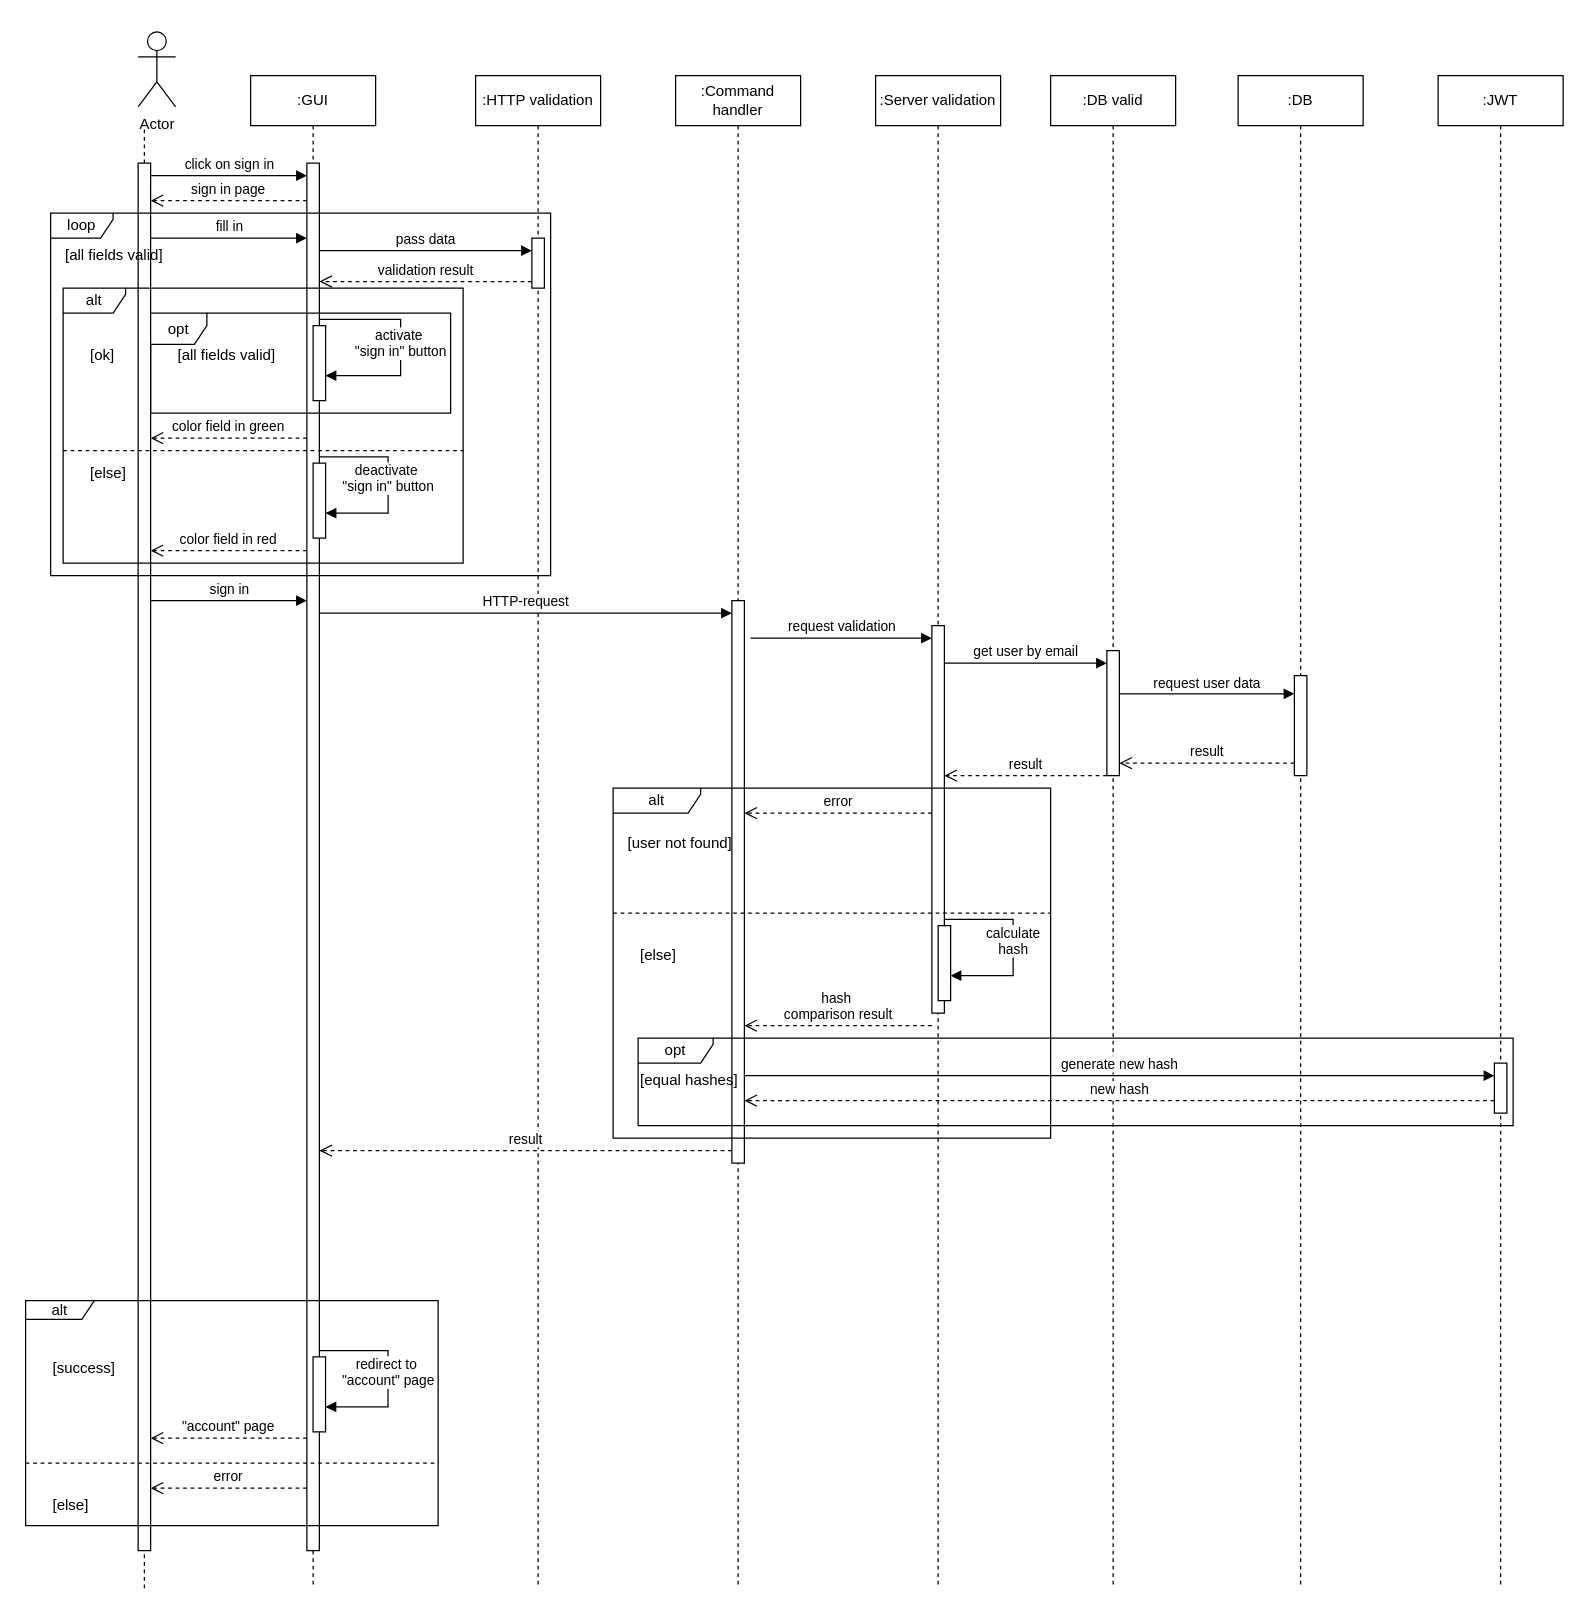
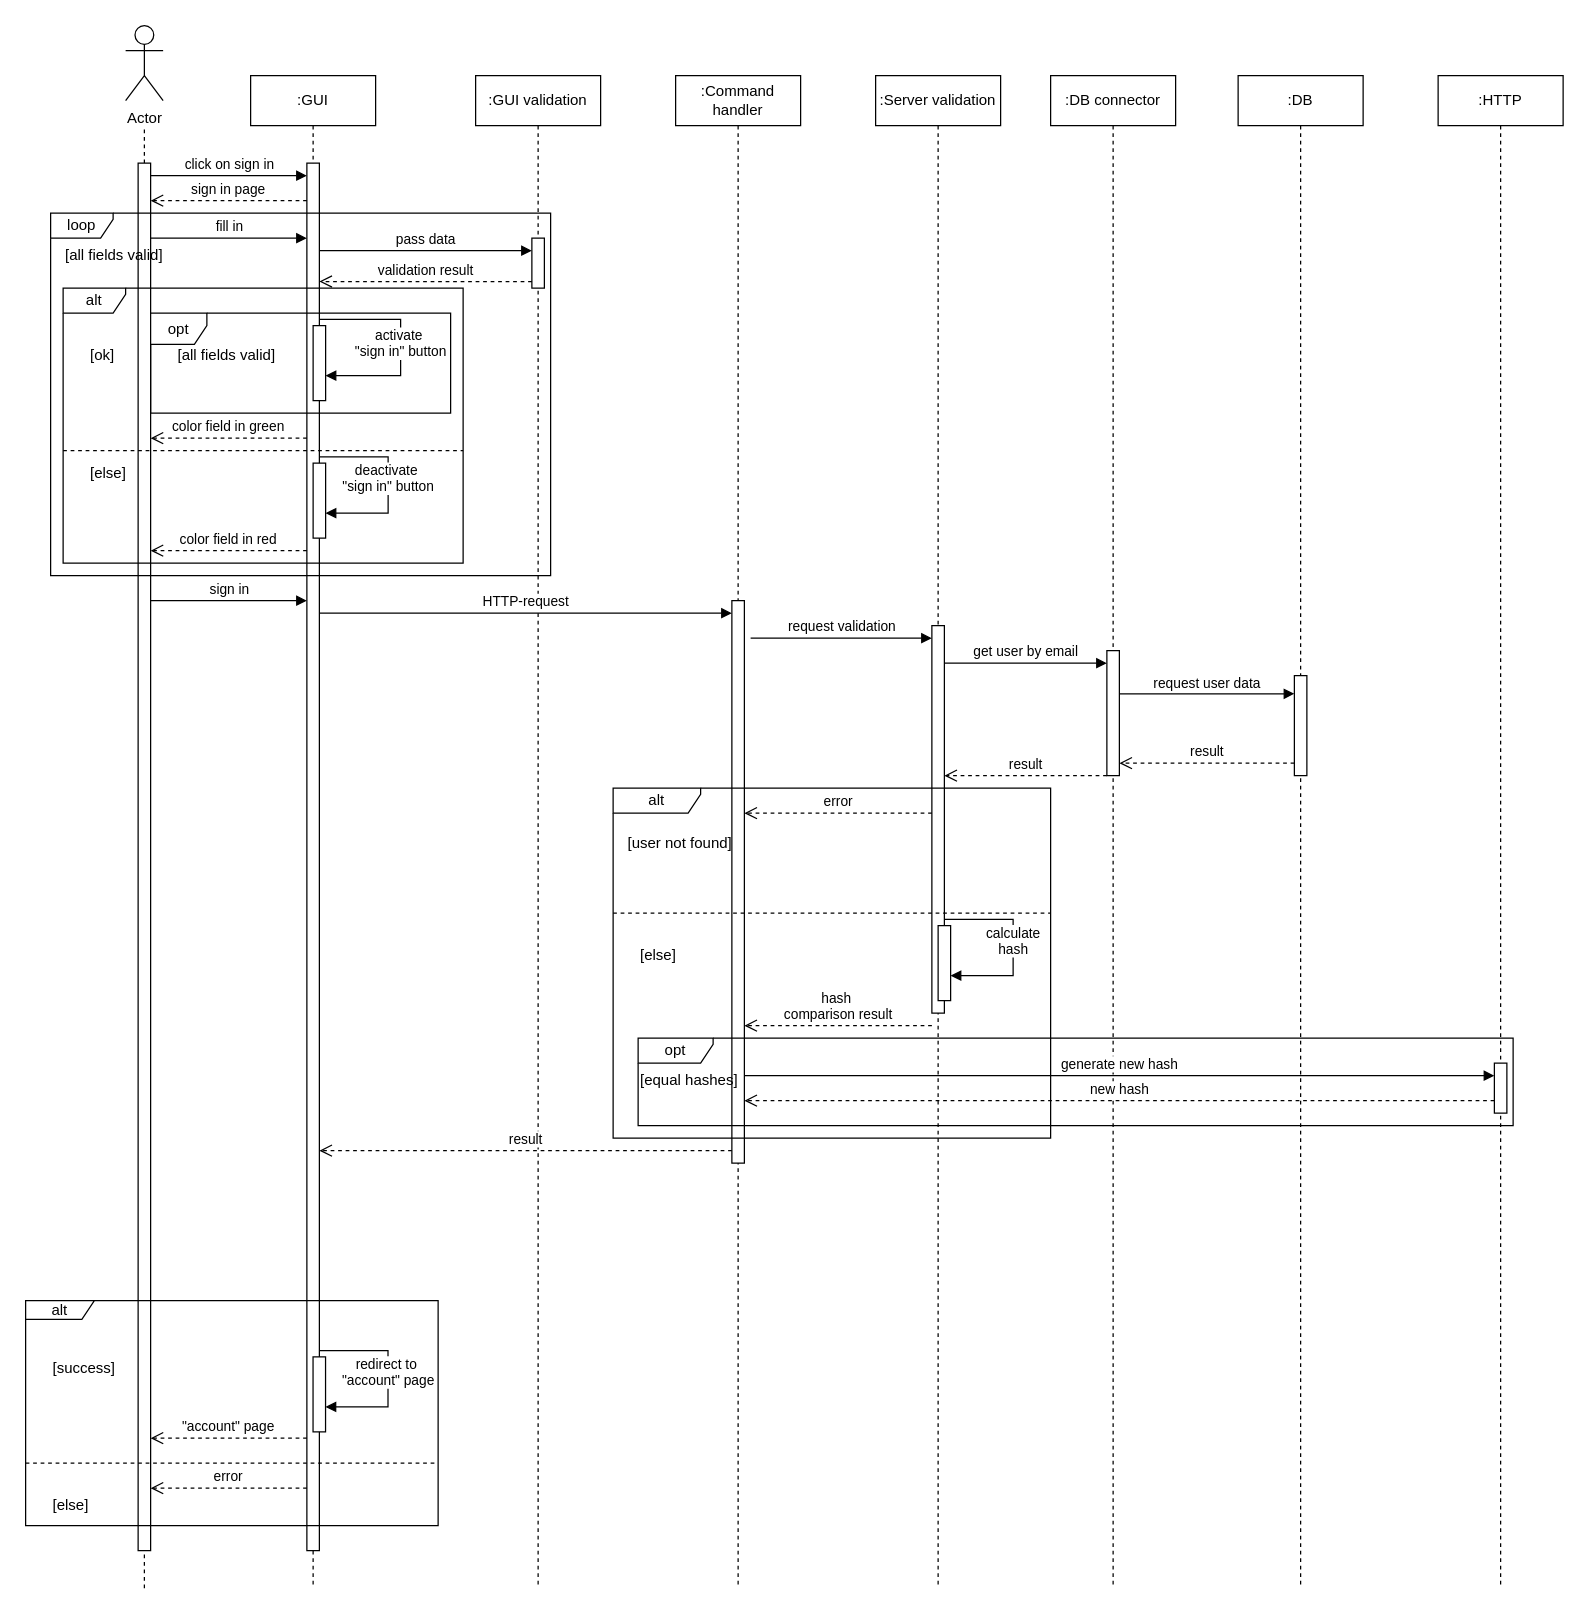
- <mxCell id="8" value="Actor" style="shape=umlActor;verticalLabelPosition=bottom;verticalAlign=top;html=1;outlineConnect=0;" parent="1" vertex="1"><mxGeometry x="110" y="25" width="30" height="60" as="geometry" /></mxCell>
+ <mxCell id="8" value="Actor" style="shape=umlActor;verticalLabelPosition=bottom;verticalAlign=top;html=1;outlineConnect=0;" parent="1" vertex="1"><mxGeometry x="100" y="20" width="30" height="60" as="geometry" /></mxCell>
- <mxCell id="6" value=":HTTP validation" style="shape=umlLifeline;perimeter=lifelinePerimeter;whiteSpace=wrap;html=1;container=0;dropTarget=0;collapsible=0;recursiveResize=0;outlineConnect=0;portConstraint=eastwest;newEdgeStyle={&quot;edgeStyle&quot;:&quot;elbowEdgeStyle&quot;,&quot;elbow&quot;:&quot;vertical&quot;,&quot;curved&quot;:0,&quot;rounded&quot;:0};" parent="1" vertex="1"><mxGeometry x="380" y="60" width="100" height="1210" as="geometry" /></mxCell>
+ <mxCell id="6" value=":GUI validation" style="shape=umlLifeline;perimeter=lifelinePerimeter;whiteSpace=wrap;html=1;container=0;dropTarget=0;collapsible=0;recursiveResize=0;outlineConnect=0;portConstraint=eastwest;newEdgeStyle={&quot;edgeStyle&quot;:&quot;elbowEdgeStyle&quot;,&quot;elbow&quot;:&quot;vertical&quot;,&quot;curved&quot;:0,&quot;rounded&quot;:0};" parent="1" vertex="1"><mxGeometry x="380" y="60" width="100" height="1210" as="geometry" /></mxCell>
- <mxCell id="14" value=":DB valid" style="shape=umlLifeline;perimeter=lifelinePerimeter;whiteSpace=wrap;html=1;container=0;dropTarget=0;collapsible=0;recursiveResize=0;outlineConnect=0;portConstraint=eastwest;newEdgeStyle={&quot;edgeStyle&quot;:&quot;elbowEdgeStyle&quot;,&quot;elbow&quot;:&quot;vertical&quot;,&quot;curved&quot;:0,&quot;rounded&quot;:0};" parent="1" vertex="1"><mxGeometry x="840" y="60" width="100" height="1210" as="geometry" /></mxCell>
+ <mxCell id="14" value=":DB connector" style="shape=umlLifeline;perimeter=lifelinePerimeter;whiteSpace=wrap;html=1;container=0;dropTarget=0;collapsible=0;recursiveResize=0;outlineConnect=0;portConstraint=eastwest;newEdgeStyle={&quot;edgeStyle&quot;:&quot;elbowEdgeStyle&quot;,&quot;elbow&quot;:&quot;vertical&quot;,&quot;curved&quot;:0,&quot;rounded&quot;:0};" parent="1" vertex="1"><mxGeometry x="840" y="60" width="100" height="1210" as="geometry" /></mxCell>
- <mxCell id="58" value=":JWT" style="shape=umlLifeline;perimeter=lifelinePerimeter;whiteSpace=wrap;html=1;container=0;dropTarget=0;collapsible=0;recursiveResize=0;outlineConnect=0;portConstraint=eastwest;newEdgeStyle={&quot;edgeStyle&quot;:&quot;elbowEdgeStyle&quot;,&quot;elbow&quot;:&quot;vertical&quot;,&quot;curved&quot;:0,&quot;rounded&quot;:0};" vertex="1" parent="1"><mxGeometry x="1150" y="60" width="100" height="1210" as="geometry" /></mxCell>
+ <mxCell id="58" value=":HTTP" style="shape=umlLifeline;perimeter=lifelinePerimeter;whiteSpace=wrap;html=1;container=0;dropTarget=0;collapsible=0;recursiveResize=0;outlineConnect=0;portConstraint=eastwest;newEdgeStyle={&quot;edgeStyle&quot;:&quot;elbowEdgeStyle&quot;,&quot;elbow&quot;:&quot;vertical&quot;,&quot;curved&quot;:0,&quot;rounded&quot;:0};" vertex="1" parent="1"><mxGeometry x="1150" y="60" width="100" height="1210" as="geometry" /></mxCell>
